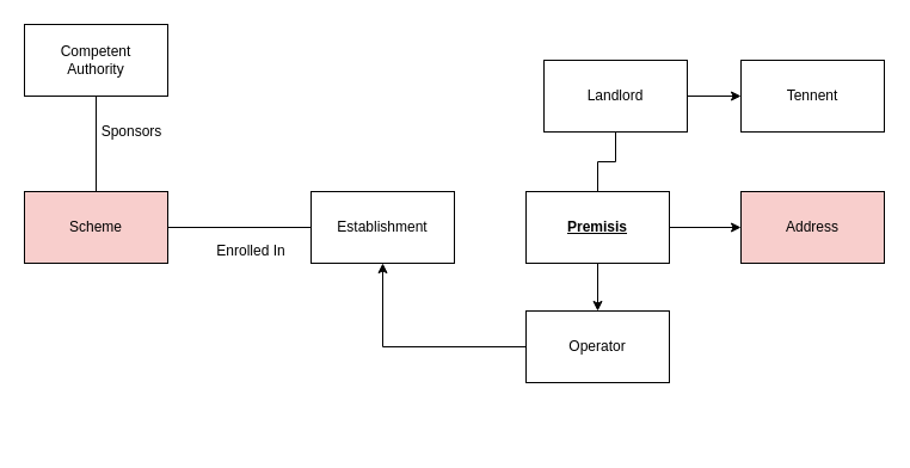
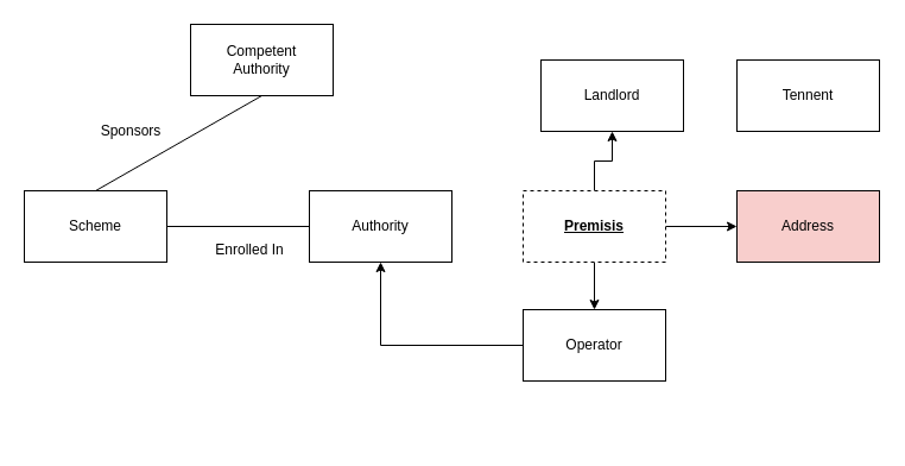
- <mxCell id="4" value="Competent&lt;br&gt;Authority" style="rounded=0;whiteSpace=wrap;html=1;" parent="1" vertex="1"><mxGeometry x="20" y="20" width="120" height="60" as="geometry" /></mxCell>
+ <mxCell id="4" value="Competent&lt;br&gt;Authority" style="rounded=0;whiteSpace=wrap;html=1;" parent="1" vertex="1"><mxGeometry x="160" y="20" width="120" height="60" as="geometry" /></mxCell>
- <mxCell id="15" value="" style="edgeStyle=orthogonalEdgeStyle;rounded=0;orthogonalLoop=1;jettySize=auto;html=1;" edge="1" parent="1" source="16" target="19"><mxGeometry relative="1" as="geometry" /></mxCell>
- <mxCell id="12" value="" style="edgeStyle=orthogonalEdgeStyle;rounded=0;orthogonalLoop=1;jettySize=auto;html=1;endArrow=none;" edge="1" parent="1" source="13" target="16"><mxGeometry relative="1" as="geometry" /></mxCell>
+ <mxCell id="12" value="" style="edgeStyle=orthogonalEdgeStyle;rounded=0;orthogonalLoop=1;jettySize=auto;html=1;" edge="1" parent="1" source="13" target="16"><mxGeometry relative="1" as="geometry" /></mxCell>
- <mxCell id="2" value="Scheme" style="rounded=0;whiteSpace=wrap;html=1;fillColor=#f8cecc;" parent="1" vertex="1"><mxGeometry x="20" y="160" width="120" height="60" as="geometry" /></mxCell>
+ <mxCell id="2" value="Scheme" style="rounded=0;whiteSpace=wrap;html=1;" parent="1" vertex="1"><mxGeometry x="20" y="160" width="120" height="60" as="geometry" /></mxCell>
- <mxCell id="3" value="Establishment" style="rounded=0;whiteSpace=wrap;html=1;" parent="1" vertex="1"><mxGeometry x="260" y="160" width="120" height="60" as="geometry" /></mxCell>
+ <mxCell id="3" value="Authority" style="rounded=0;whiteSpace=wrap;html=1;" parent="1" vertex="1"><mxGeometry x="260" y="160" width="120" height="60" as="geometry" /></mxCell>
- <mxCell id="13" value="&lt;b&gt;&lt;u&gt;Premisis&lt;/u&gt;&lt;/b&gt;" style="rounded=0;whiteSpace=wrap;html=1;" vertex="1" parent="1"><mxGeometry x="440" y="160" width="120" height="60" as="geometry" /></mxCell>
+ <mxCell id="13" value="&lt;b&gt;&lt;u&gt;Premisis&lt;/u&gt;&lt;/b&gt;" style="rounded=0;whiteSpace=wrap;html=1;dashed=1;" vertex="1" parent="1"><mxGeometry x="440" y="160" width="120" height="60" as="geometry" /></mxCell>
